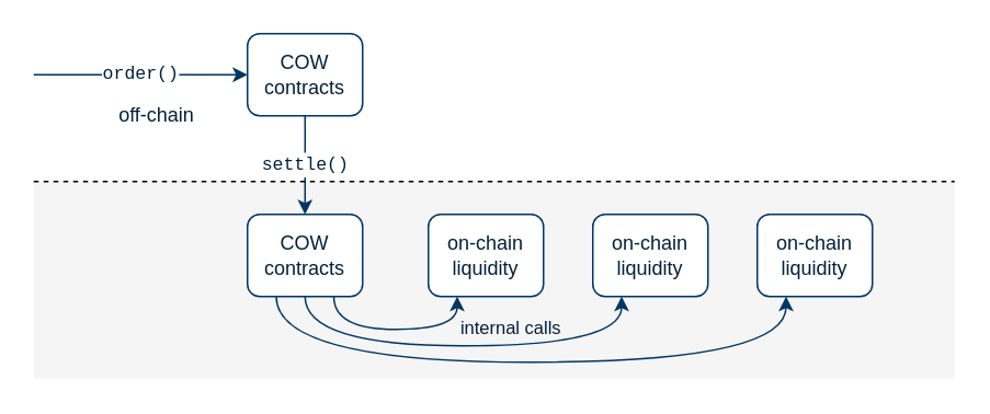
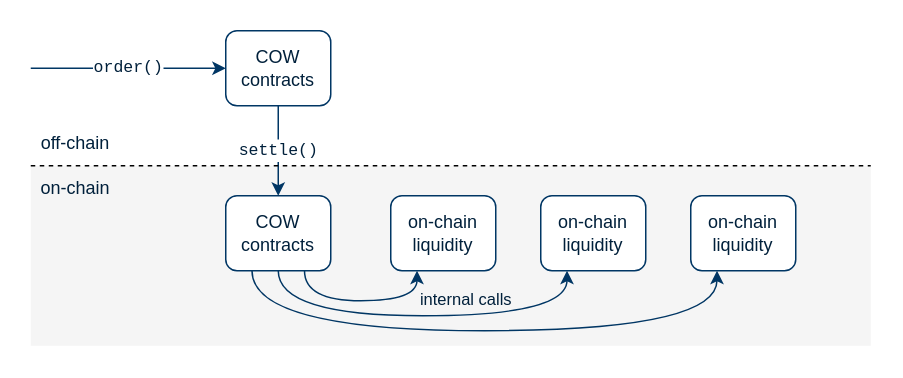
- <mxCell id="4" value="off-chain" style="text;html=1;strokeColor=none;fillColor=none;align=center;verticalAlign=middle;whiteSpace=wrap;rounded=0;fontColor=#00203B;" parent="1" vertex="1"><mxGeometry x="65" y="55" width="60" height="30" as="geometry" /></mxCell>
+ <mxCell id="4" value="off-chain" style="text;html=1;strokeColor=none;fillColor=none;align=center;verticalAlign=middle;whiteSpace=wrap;rounded=0;fontColor=#00203B;" parent="1" vertex="1"><mxGeometry x="20" y="80" width="60" height="30" as="geometry" /></mxCell>
+ <mxCell id="3" value="on-chain" style="text;html=1;strokeColor=none;fillColor=none;align=center;verticalAlign=middle;whiteSpace=wrap;rounded=0;fontColor=#00203B;" parent="1" vertex="1"><mxGeometry x="20" y="110" width="60" height="30" as="geometry" /></mxCell>
